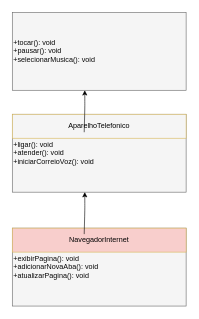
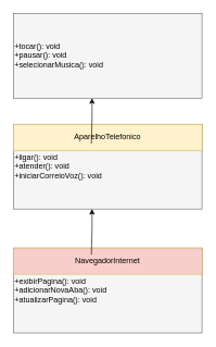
- <mxCell id="4" value="&lt;font color=&quot;#000000&quot;&gt;AparelhoTelefonico&lt;/font&gt;" style="rounded=0;whiteSpace=wrap;html=1;fillColor=#f5f5f5;strokeColor=#d6b656;" vertex="1" parent="1"><mxGeometry x="20" y="190" width="290" height="40" as="geometry" /></mxCell>
+ <mxCell id="4" value="&lt;font color=&quot;#000000&quot;&gt;AparelhoTelefonico&lt;/font&gt;" style="rounded=0;whiteSpace=wrap;html=1;fillColor=#fff2cc;strokeColor=#d6b656;" vertex="1" parent="1"><mxGeometry x="20" y="190" width="290" height="40" as="geometry" /></mxCell>
